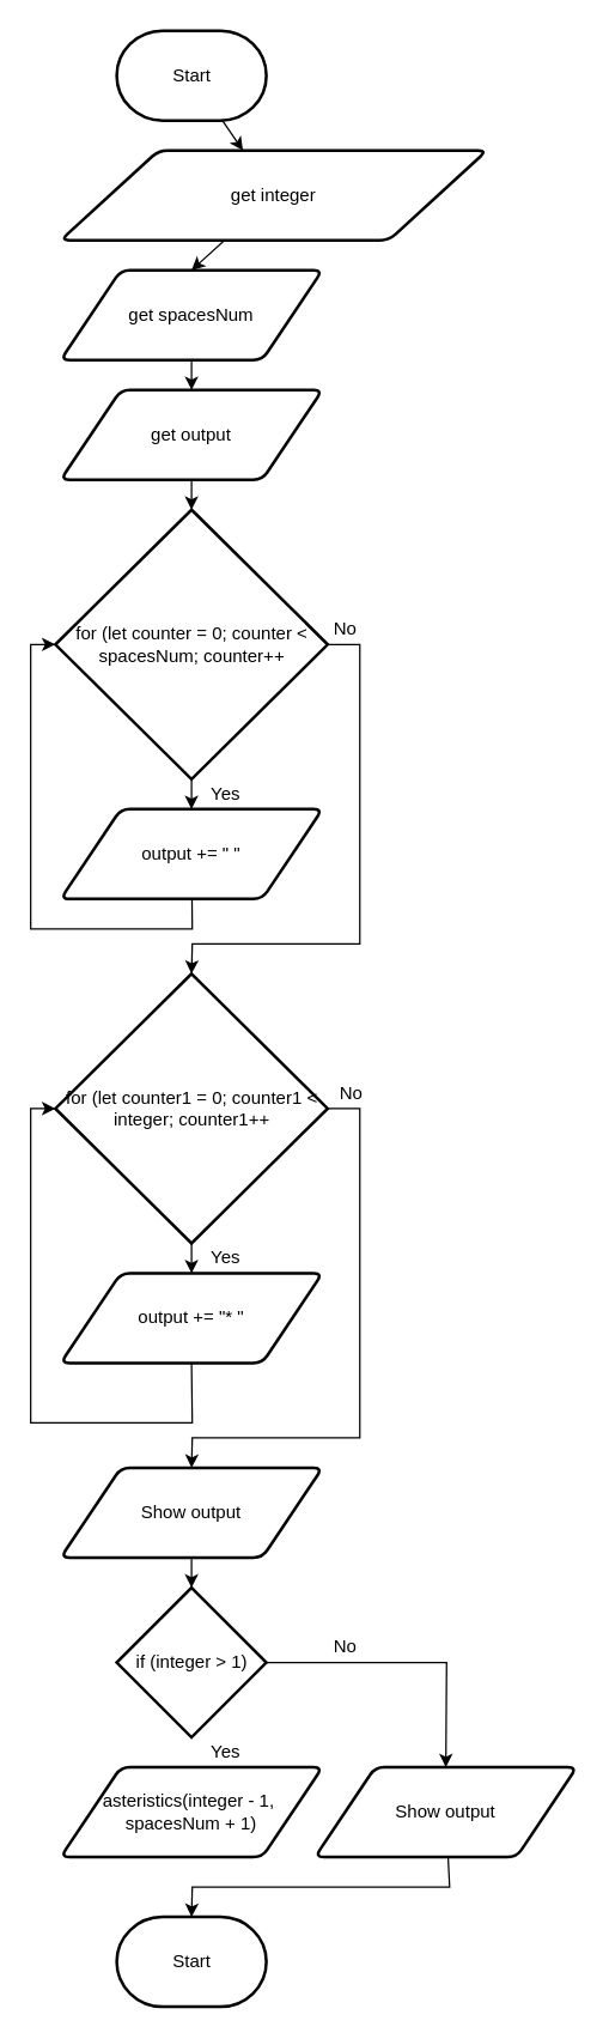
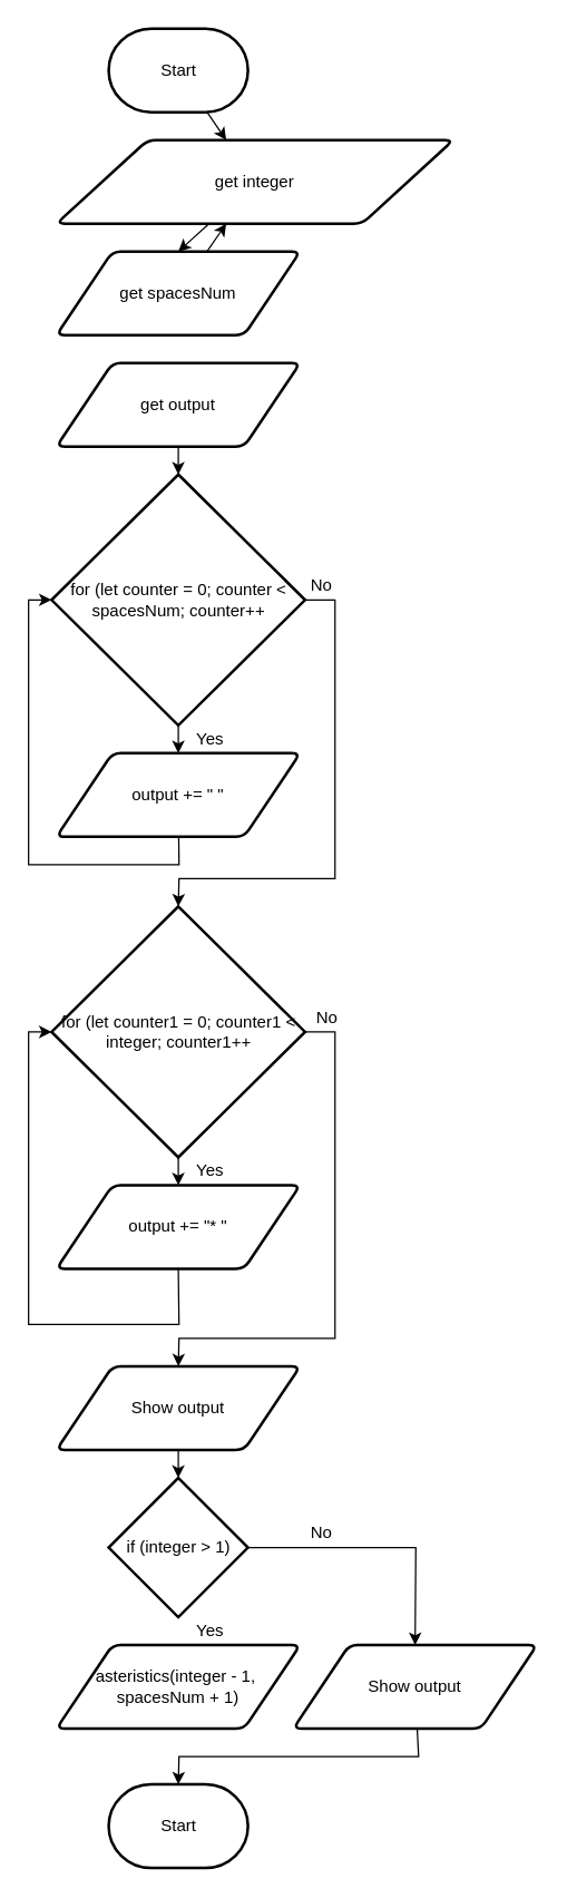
- <mxCell id="6" value="" style="edgeStyle=none;html=1;" edge="1" parent="1" source="7" target="9"><mxGeometry relative="1" as="geometry" /></mxCell>
+ <mxCell id="6" value="" style="edgeStyle=none;html=1;" edge="1" parent="1" source="7" target="5"><mxGeometry relative="1" as="geometry" /></mxCell>
